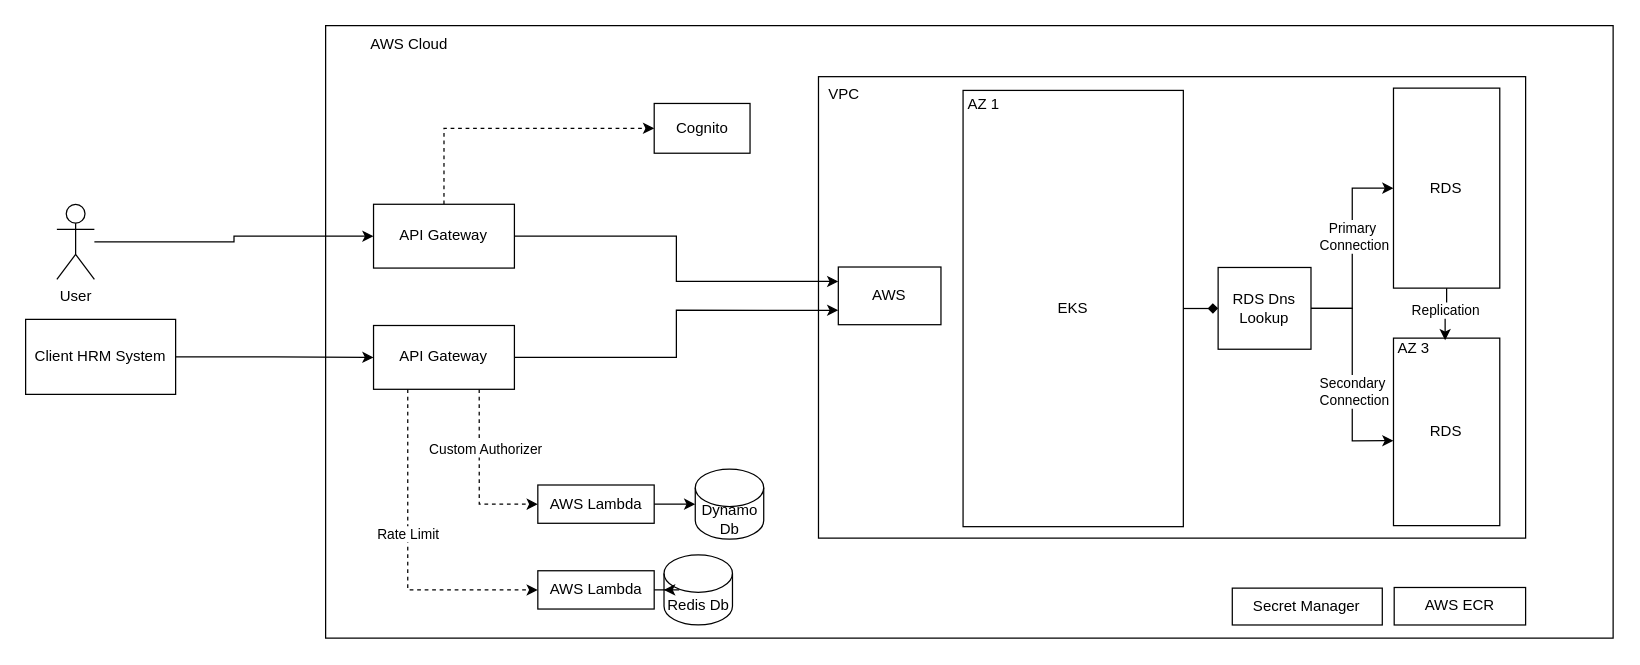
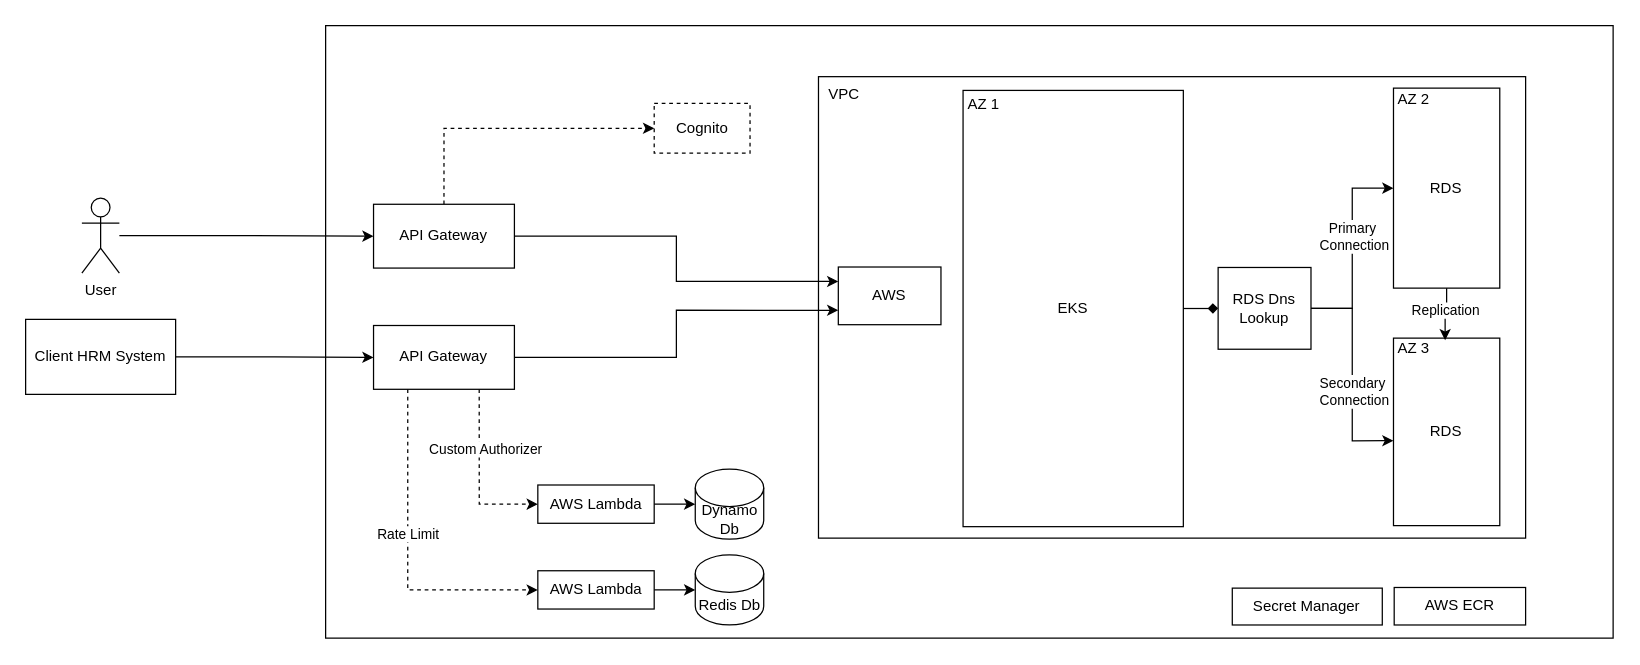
- <mxCell id="4" value="AWS Cloud" style="text;html=1;align=center;verticalAlign=middle;whiteSpace=wrap;rounded=0;" vertex="1" parent="2"><mxGeometry width="134.167" height="30.625" as="geometry" /></mxCell>
+ <mxCell id="11" value="AZ 2" style="text;html=1;align=left;verticalAlign=middle;whiteSpace=wrap;rounded=0;" vertex="1" parent="9"><mxGeometry x="1.529" y="2.0" width="79.567" height="14.608" as="geometry" /></mxCell>
- <mxCell id="35" value="Cognito" style="rounded=0;whiteSpace=wrap;html=1;" vertex="1" parent="2"><mxGeometry x="262.857" y="62.271" width="76.667" height="39.812" as="geometry" /></mxCell>
+ <mxCell id="35" value="Cognito" style="rounded=0;whiteSpace=wrap;html=1;dashed=1;" vertex="1" parent="2"><mxGeometry x="262.857" y="62.271" width="76.667" height="39.812" as="geometry" /></mxCell>
- <mxCell id="47" value="User" style="shape=umlActor;verticalLabelPosition=bottom;verticalAlign=top;html=1;outlineConnect=0;" vertex="1" parent="1"><mxGeometry x="45" y="163" width="30" height="60" as="geometry" /></mxCell>
+ <mxCell id="47" value="User" style="shape=umlActor;verticalLabelPosition=bottom;verticalAlign=top;html=1;outlineConnect=0;" vertex="1" parent="1"><mxGeometry x="65" y="158" width="30" height="60" as="geometry" /></mxCell>
- <mxCell id="40" value="Redis Db" style="shape=cylinder3;whiteSpace=wrap;html=1;boundedLbl=1;backgroundOutline=1;size=15;" vertex="1" parent="2"><mxGeometry x="270.714" y="423.344" width="54.762" height="56.146" as="geometry" /></mxCell>
+ <mxCell id="40" value="Redis Db" style="shape=cylinder3;whiteSpace=wrap;html=1;boundedLbl=1;backgroundOutline=1;size=15;" vertex="1" parent="2"><mxGeometry x="295.714" y="423.344" width="54.762" height="56.146" as="geometry" /></mxCell>
